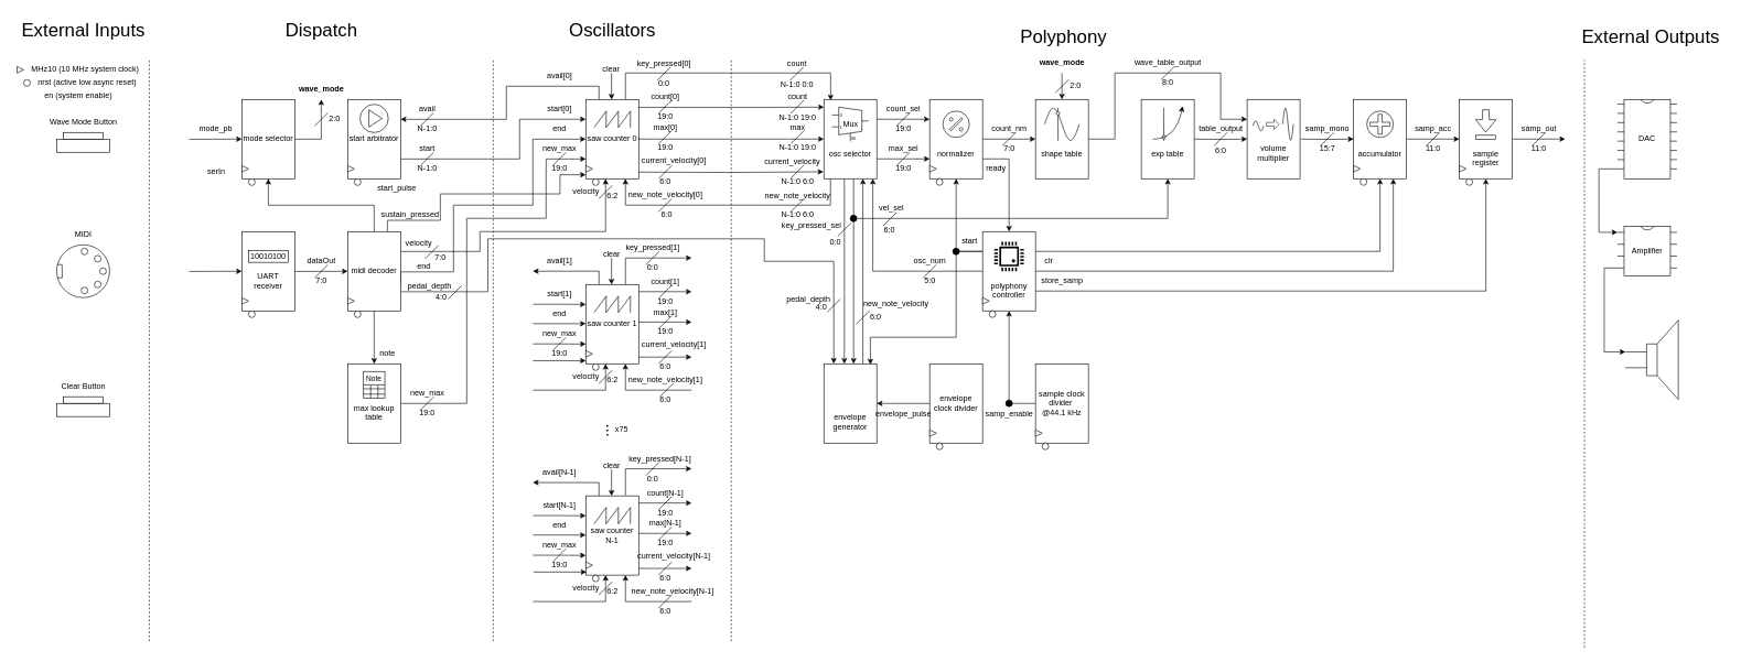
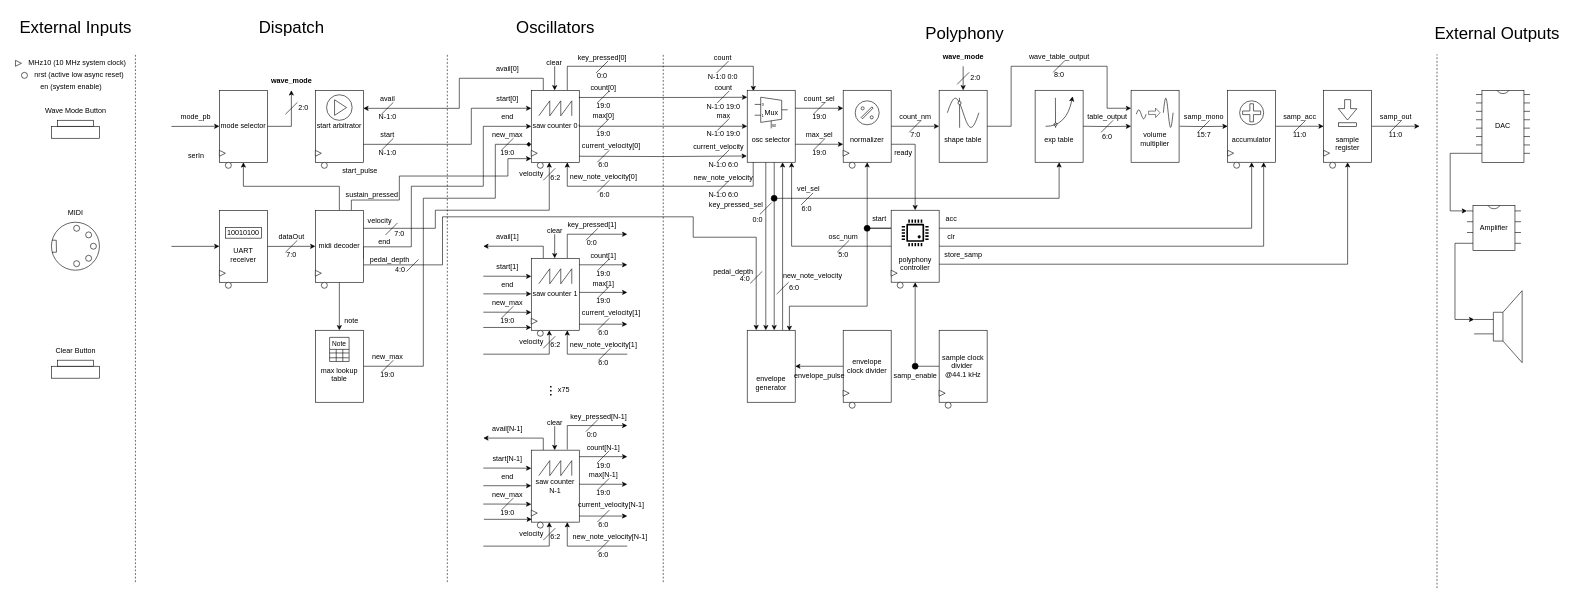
- <mxCell id="163" value="DAC" style="shadow=0;dashed=0;align=center;html=1;strokeWidth=1;shape=mxgraph.electrical.logic_gates.dual_inline_ic;whiteSpace=wrap;pinSpacing=14;pinLabelType=cust;labelCount=0;" vertex="1" parent="1"><mxGeometry x="2445" y="150.13" width="90" height="120" as="geometry" /></mxCell>
+ <mxCell id="163" value="DAC" style="shadow=0;dashed=0;align=center;html=1;strokeWidth=1;shape=mxgraph.electrical.logic_gates.dual_inline_ic;whiteSpace=wrap;pinSpacing=14;pinLabelType=cust;labelCount=0;" vertex="1" parent="1"><mxGeometry x="2460" y="150.13" width="90" height="120" as="geometry" /></mxCell>
- <mxCell id="20" style="edgeStyle=orthogonalEdgeStyle;rounded=0;orthogonalLoop=1;jettySize=auto;html=1;exitX=1;exitY=0.5;exitDx=0;exitDy=0;entryX=0;entryY=0.75;entryDx=0;entryDy=0;" edge="1" parent="1" source="21" target="7"><mxGeometry relative="1" as="geometry"><mxPoint x="685" y="610" as="targetPoint" /><Array as="points"><mxPoint x="705" y="610" /><mxPoint x="705" y="330" /><mxPoint x="825" y="330" /><mxPoint x="825" y="240" /></Array></mxGeometry></mxCell>
+ <mxCell id="20" style="edgeStyle=orthogonalEdgeStyle;rounded=0;orthogonalLoop=1;jettySize=auto;html=1;exitX=1;exitY=0.5;exitDx=0;exitDy=0;entryX=0;entryY=0.75;entryDx=0;entryDy=0;endArrow=diamond;" edge="1" parent="1" source="21" target="7"><mxGeometry relative="1" as="geometry"><mxPoint x="685" y="610" as="targetPoint" /><Array as="points"><mxPoint x="705" y="610" /><mxPoint x="705" y="330" /><mxPoint x="825" y="330" /><mxPoint x="825" y="240" /></Array></mxGeometry></mxCell>
+ <mxCell id="65" value="acc" style="text;html=1;align=center;verticalAlign=middle;resizable=0;points=[];autosize=1;strokeColor=none;fillColor=none;" vertex="1" parent="1"><mxGeometry x="1565" y="350.13" width="40" height="30" as="geometry" /></mxCell>
